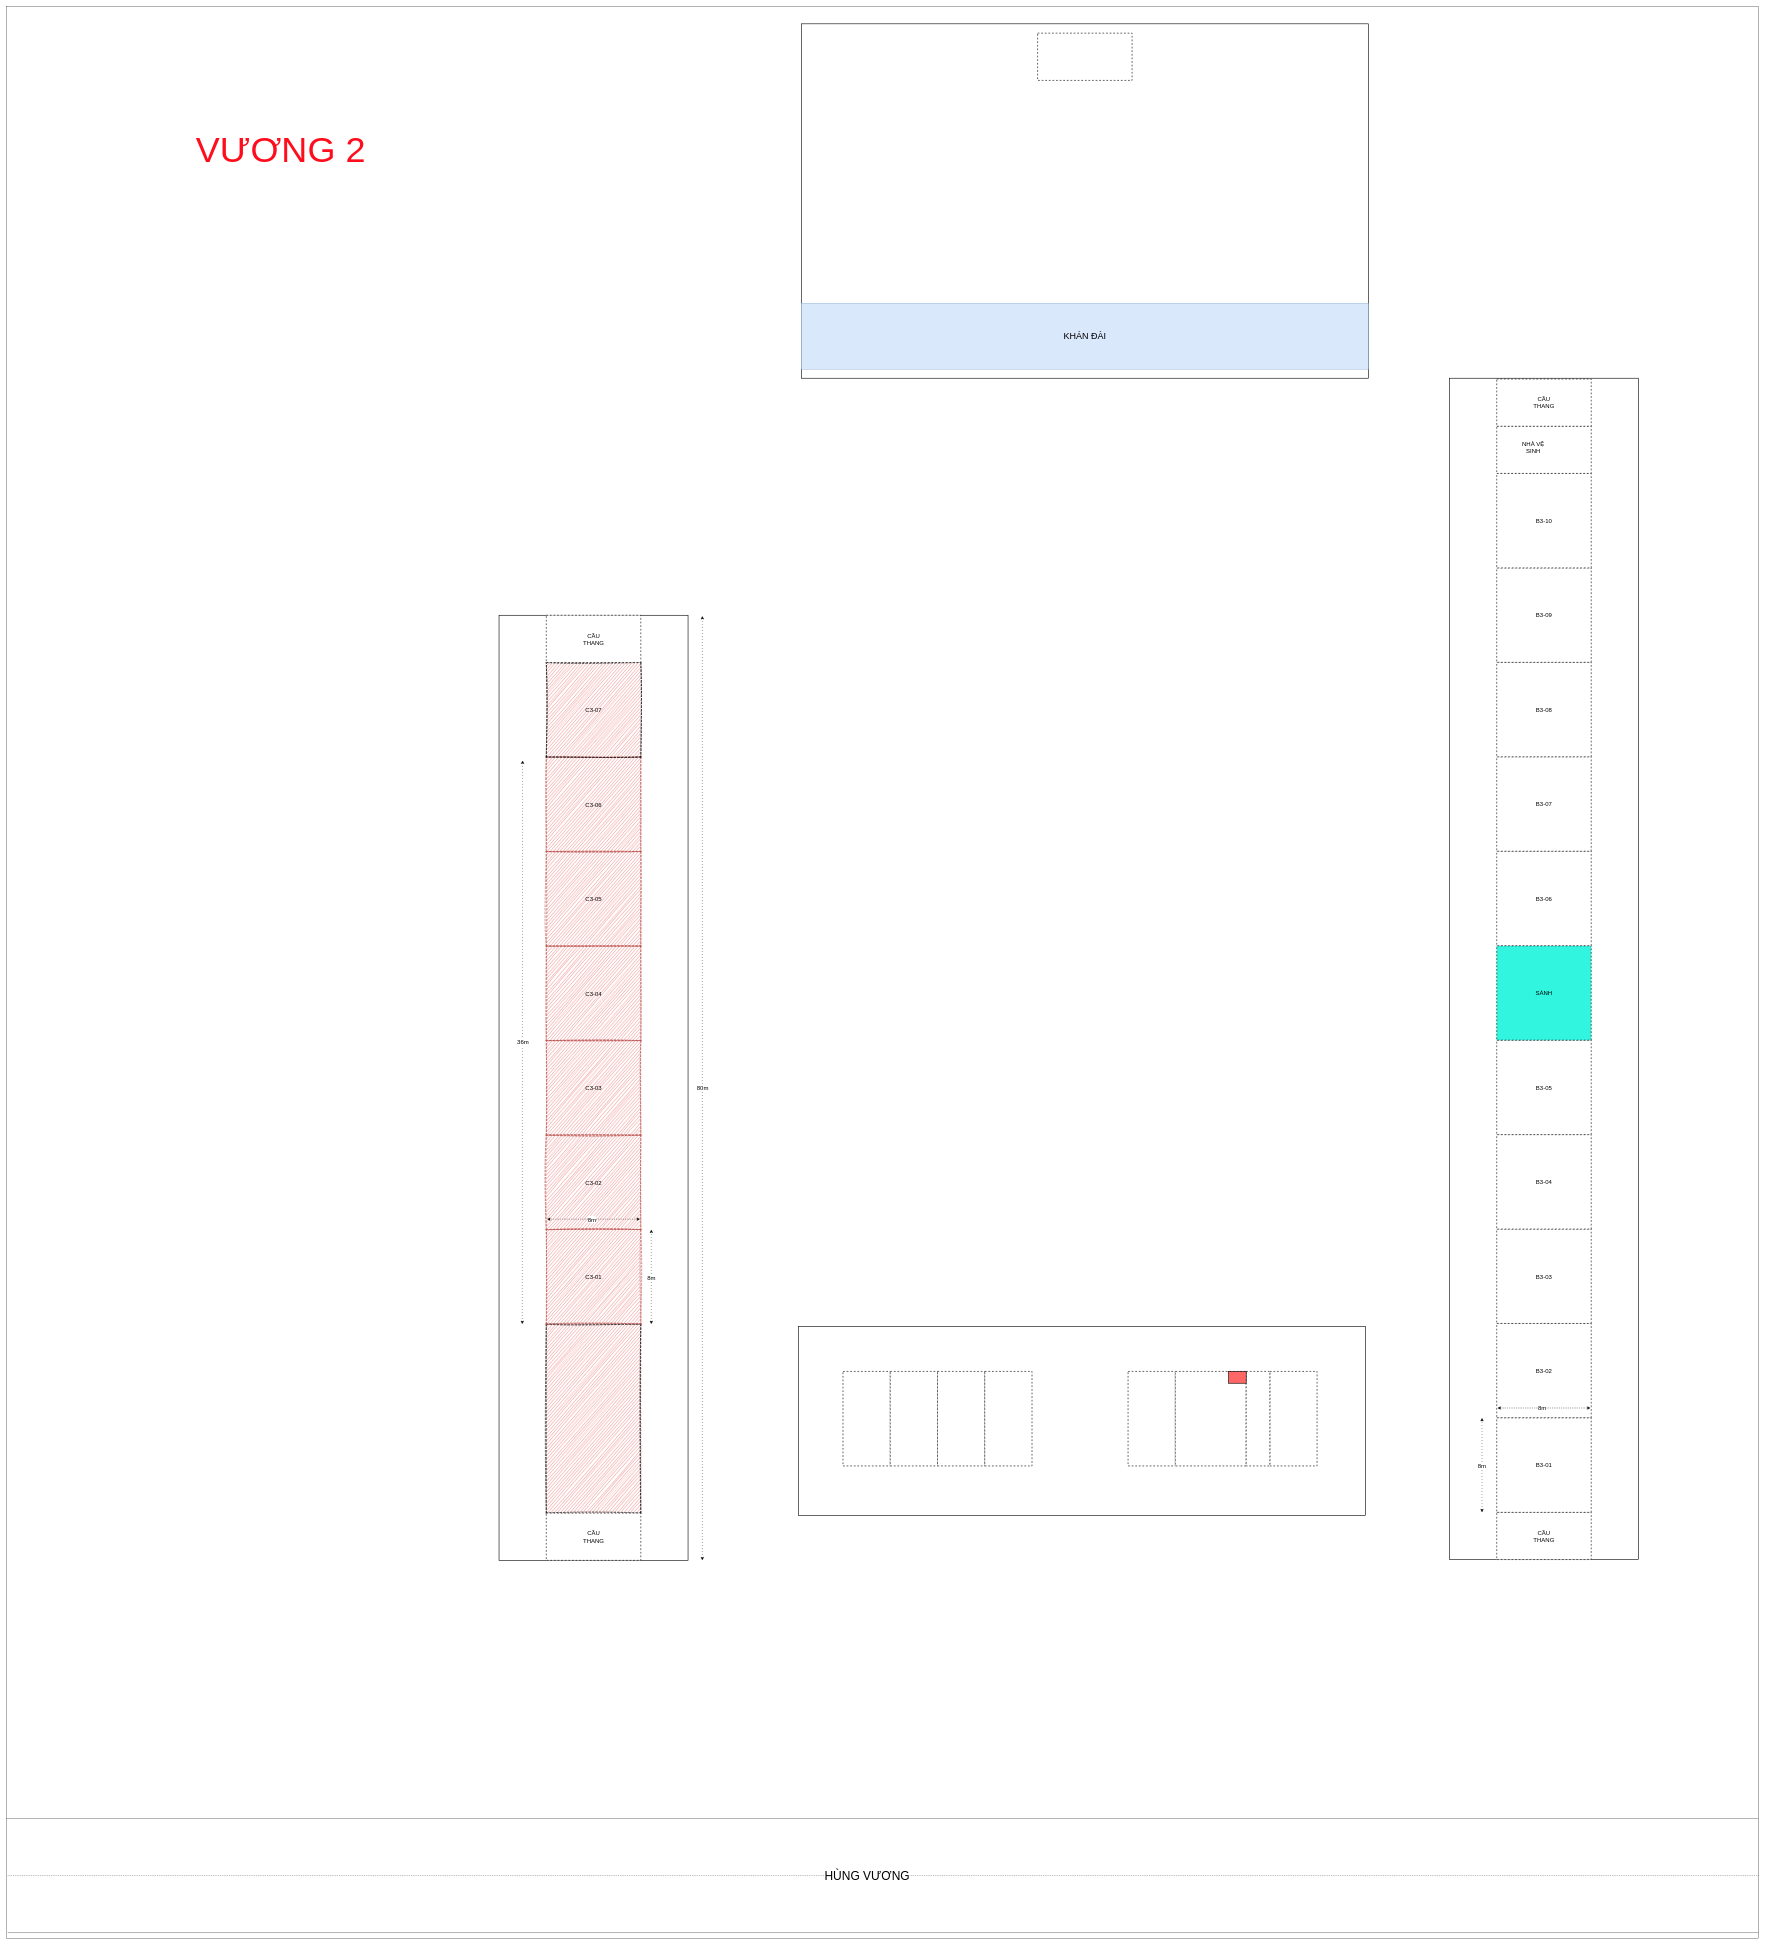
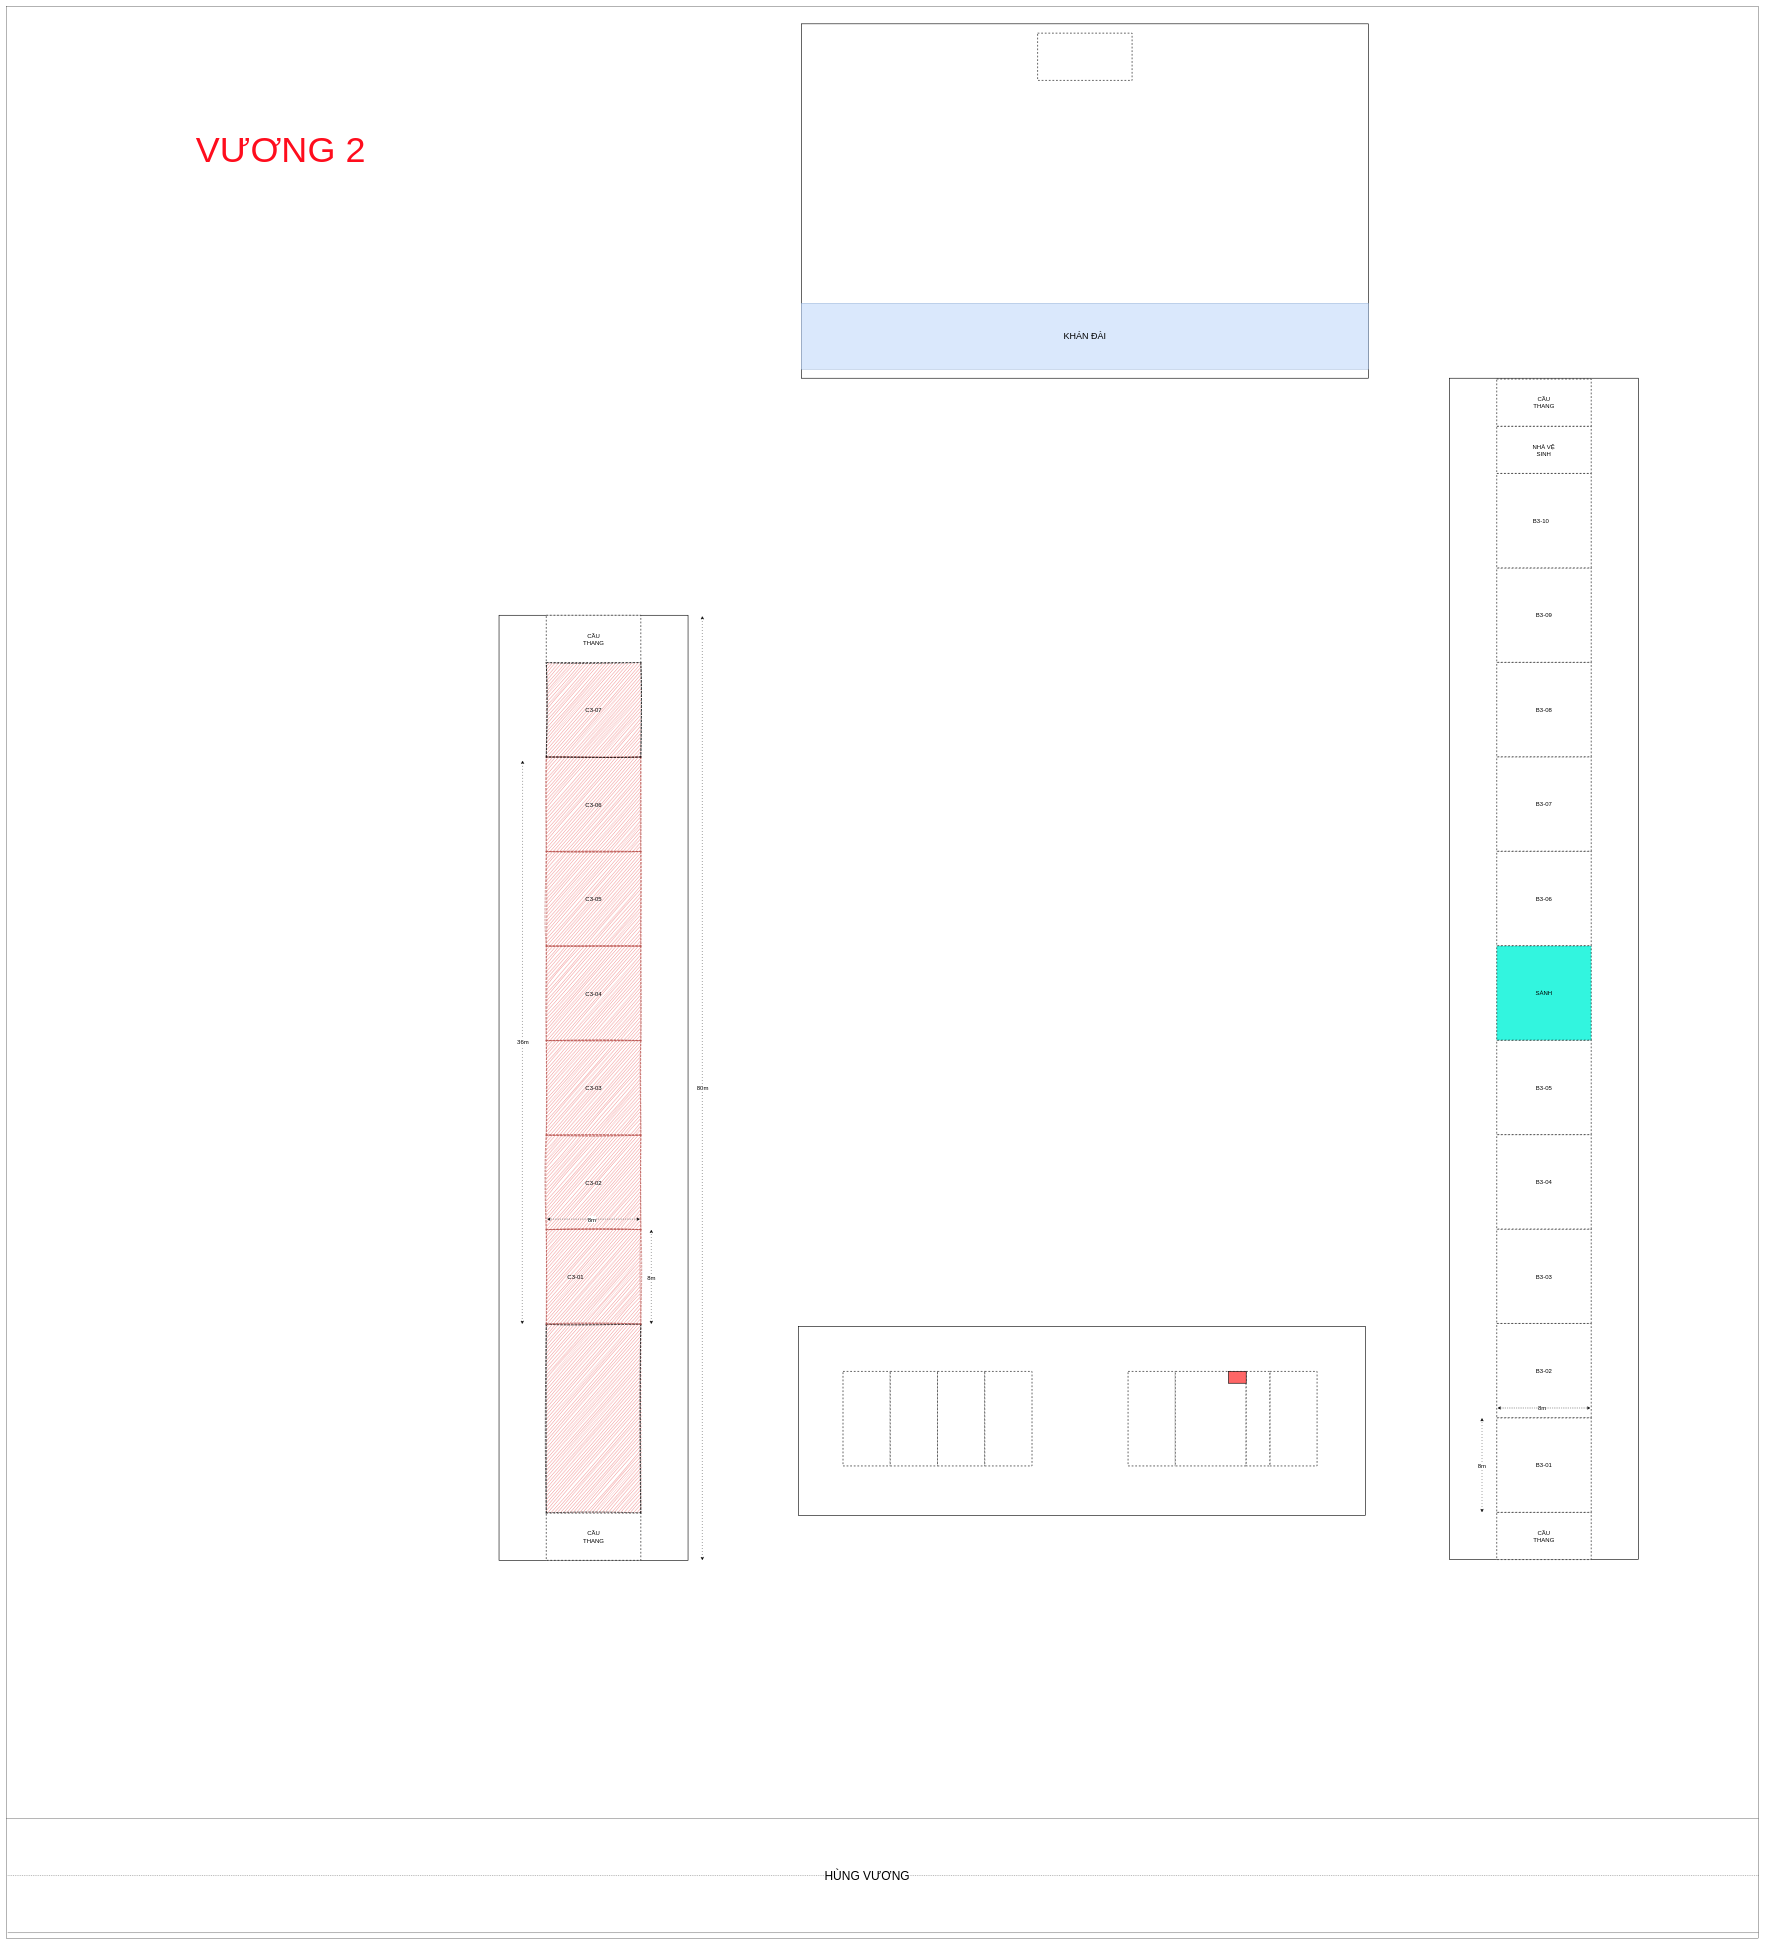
- <mxCell id="59" value="&lt;font style=&quot;font-size: 20px;&quot;&gt;NHÀ VỆ SINH&lt;/font&gt;" style="text;html=1;strokeColor=none;fillColor=none;align=center;verticalAlign=middle;whiteSpace=wrap;rounded=0;" parent="47" vertex="1"><mxGeometry x="227.44" y="213.712" width="105.04" height="29.98" as="geometry" /></mxCell>
+ <mxCell id="59" value="&lt;font style=&quot;font-size: 20px;&quot;&gt;NHÀ VỆ SINH&lt;/font&gt;" style="text;html=1;strokeColor=none;fillColor=none;align=center;verticalAlign=middle;whiteSpace=wrap;rounded=0;" parent="47" vertex="1"><mxGeometry x="262.44" y="223.712" width="105.04" height="29.98" as="geometry" /></mxCell>
- <mxCell id="78" value="&lt;font style=&quot;font-size: 20px;&quot;&gt;B3-10&lt;/font&gt;" style="text;html=1;strokeColor=none;fillColor=none;align=center;verticalAlign=middle;whiteSpace=wrap;rounded=0;" parent="47" vertex="1"><mxGeometry x="284.96" y="459.764" width="60" height="29.978" as="geometry" /></mxCell>
+ <mxCell id="78" value="&lt;font style=&quot;font-size: 20px;&quot;&gt;B3-10&lt;/font&gt;" style="text;html=1;strokeColor=none;fillColor=none;align=center;verticalAlign=middle;whiteSpace=wrap;rounded=0;" parent="47" vertex="1"><mxGeometry x="274.96" y="459.764" width="60" height="29.978" as="geometry" /></mxCell>
- <mxCell id="40" value="&lt;font style=&quot;font-size: 20px;&quot;&gt;C3-01&lt;/font&gt;" style="text;html=1;strokeColor=none;fillColor=none;align=center;verticalAlign=middle;whiteSpace=wrap;rounded=0;" parent="1" vertex="1"><mxGeometry x="1947.504" y="4241.833" width="60.008" height="27.438" as="geometry" /></mxCell>
+ <mxCell id="40" value="&lt;font style=&quot;font-size: 20px;&quot;&gt;C3-01&lt;/font&gt;" style="text;html=1;strokeColor=none;fillColor=none;align=center;verticalAlign=middle;whiteSpace=wrap;rounded=0;" parent="1" vertex="1"><mxGeometry x="1887.504" y="4241.833" width="60.008" height="27.438" as="geometry" /></mxCell>
